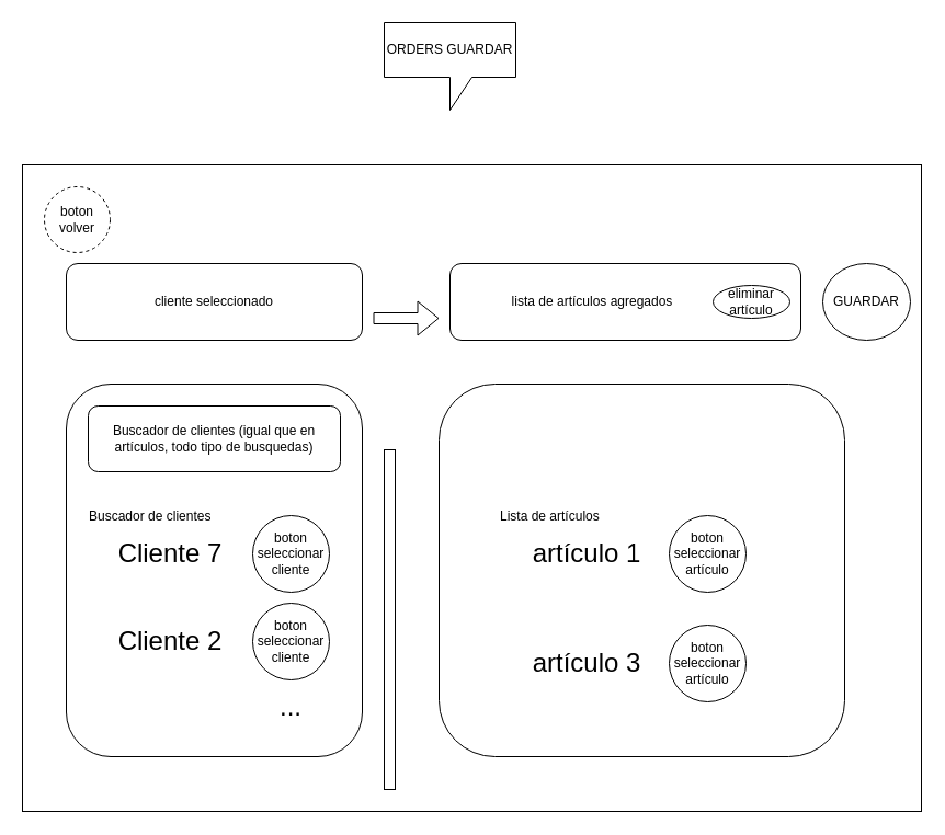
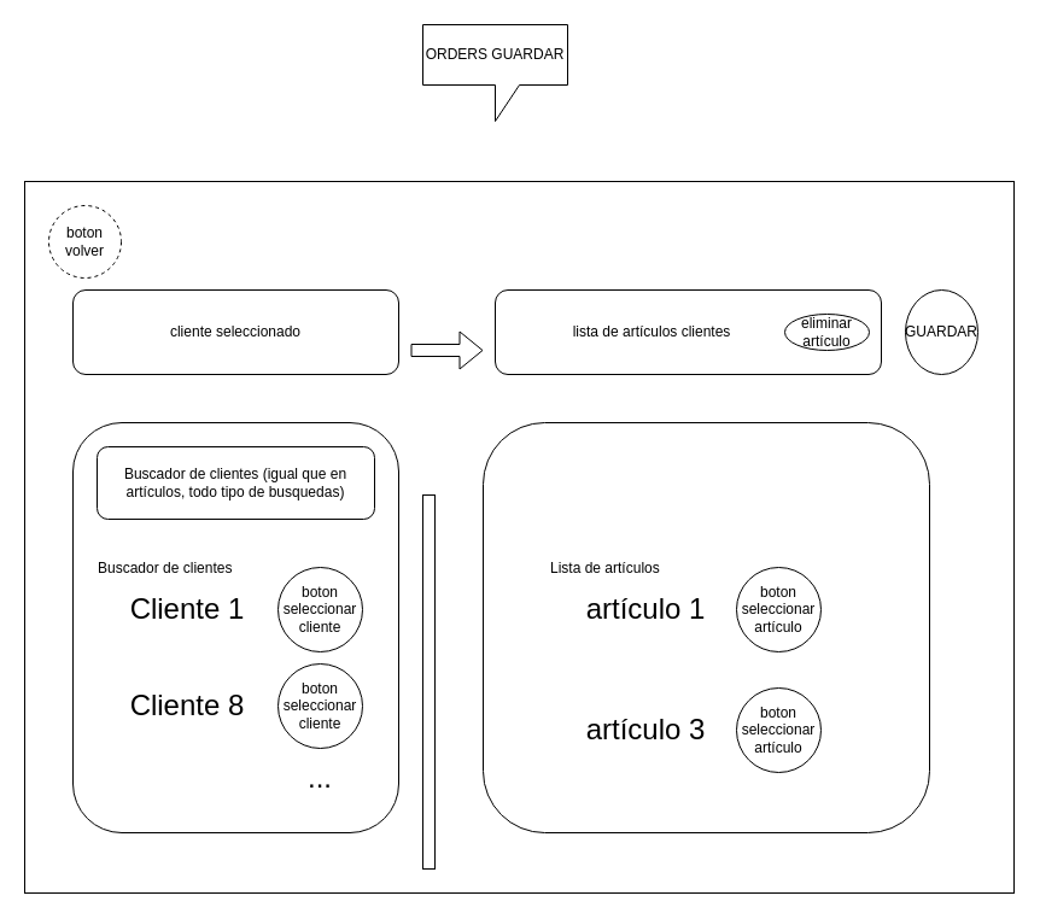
- <mxCell id="24" value="lista de artículos agregados" style="text;html=1;strokeColor=none;fillColor=none;align=center;verticalAlign=middle;whiteSpace=wrap;rounded=0;fontSize=12;" vertex="1" parent="1"><mxGeometry x="450" y="260" width="180" height="30" as="geometry" /></mxCell>
+ <mxCell id="24" value="lista de artículos clientes" style="text;html=1;strokeColor=none;fillColor=none;align=center;verticalAlign=middle;whiteSpace=wrap;rounded=0;fontSize=12;" vertex="1" parent="1"><mxGeometry x="450" y="260" width="180" height="30" as="geometry" /></mxCell>
- <mxCell id="25" value="GUARDAR" style="ellipse;whiteSpace=wrap;html=1;fontSize=12;" vertex="1" parent="1"><mxGeometry x="750" y="240" width="80" height="70" as="geometry" /></mxCell>
+ <mxCell id="25" value="GUARDAR" style="ellipse;whiteSpace=wrap;html=1;fontSize=12;" vertex="1" parent="1"><mxGeometry x="750" y="240" width="60" height="70" as="geometry" /></mxCell>
- <mxCell id="15" value="Cliente 7" style="text;html=1;strokeColor=none;fillColor=none;align=center;verticalAlign=middle;whiteSpace=wrap;rounded=0;fontSize=24;" vertex="1" parent="1"><mxGeometry x="100" y="490" width="110" height="30" as="geometry" /></mxCell>
+ <mxCell id="15" value="Cliente 1" style="text;html=1;strokeColor=none;fillColor=none;align=center;verticalAlign=middle;whiteSpace=wrap;rounded=0;fontSize=24;" vertex="1" parent="1"><mxGeometry x="100" y="490" width="110" height="30" as="geometry" /></mxCell>
- <mxCell id="16" value="Cliente 2" style="text;html=1;strokeColor=none;fillColor=none;align=center;verticalAlign=middle;whiteSpace=wrap;rounded=0;fontSize=24;" vertex="1" parent="1"><mxGeometry x="100" y="570" width="110" height="30" as="geometry" /></mxCell>
+ <mxCell id="16" value="Cliente 8" style="text;html=1;strokeColor=none;fillColor=none;align=center;verticalAlign=middle;whiteSpace=wrap;rounded=0;fontSize=24;" vertex="1" parent="1"><mxGeometry x="100" y="570" width="110" height="30" as="geometry" /></mxCell>
